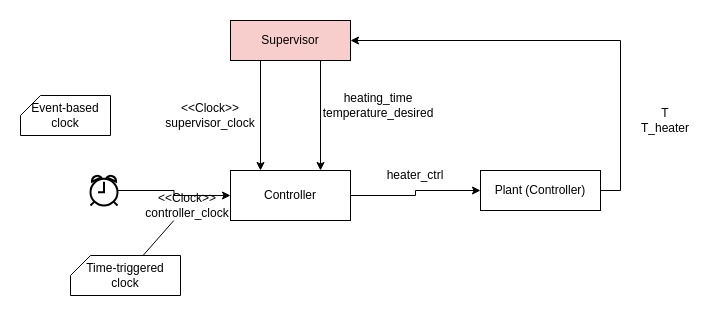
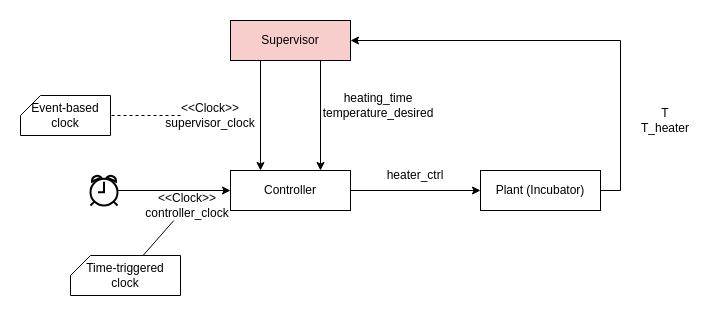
+ <mxCell id="16" value="" style="endArrow=none;dashed=1;html=1;rounded=0;exitX=0;exitY=0.5;exitDx=0;exitDy=0;entryX=1;entryY=0.5;entryDx=0;entryDy=0;entryPerimeter=0;" parent="1" source="8" target="15" edge="1"><mxGeometry width="50" height="50" relative="1" as="geometry"><mxPoint x="158.5" y="75" as="sourcePoint" /><mxPoint x="498.5" y="100" as="targetPoint" /></mxGeometry></mxCell>
- <mxCell id="7" value="Plant (Controller)" style="rounded=0;whiteSpace=wrap;html=1;" parent="1" vertex="1"><mxGeometry x="480" y="170" width="120" height="40" as="geometry" /></mxCell>
+ <mxCell id="7" value="Plant (Incubator)" style="rounded=0;whiteSpace=wrap;html=1;" parent="1" vertex="1"><mxGeometry x="480" y="170" width="120" height="40" as="geometry" /></mxCell>
- <mxCell id="6" value="Controller" style="rounded=0;whiteSpace=wrap;html=1;" parent="1" vertex="1"><mxGeometry x="230" y="170" width="120" height="50" as="geometry" /></mxCell>
+ <mxCell id="6" value="Controller" style="rounded=0;whiteSpace=wrap;html=1;" parent="1" vertex="1"><mxGeometry x="230" y="170" width="120" height="40" as="geometry" /></mxCell>
